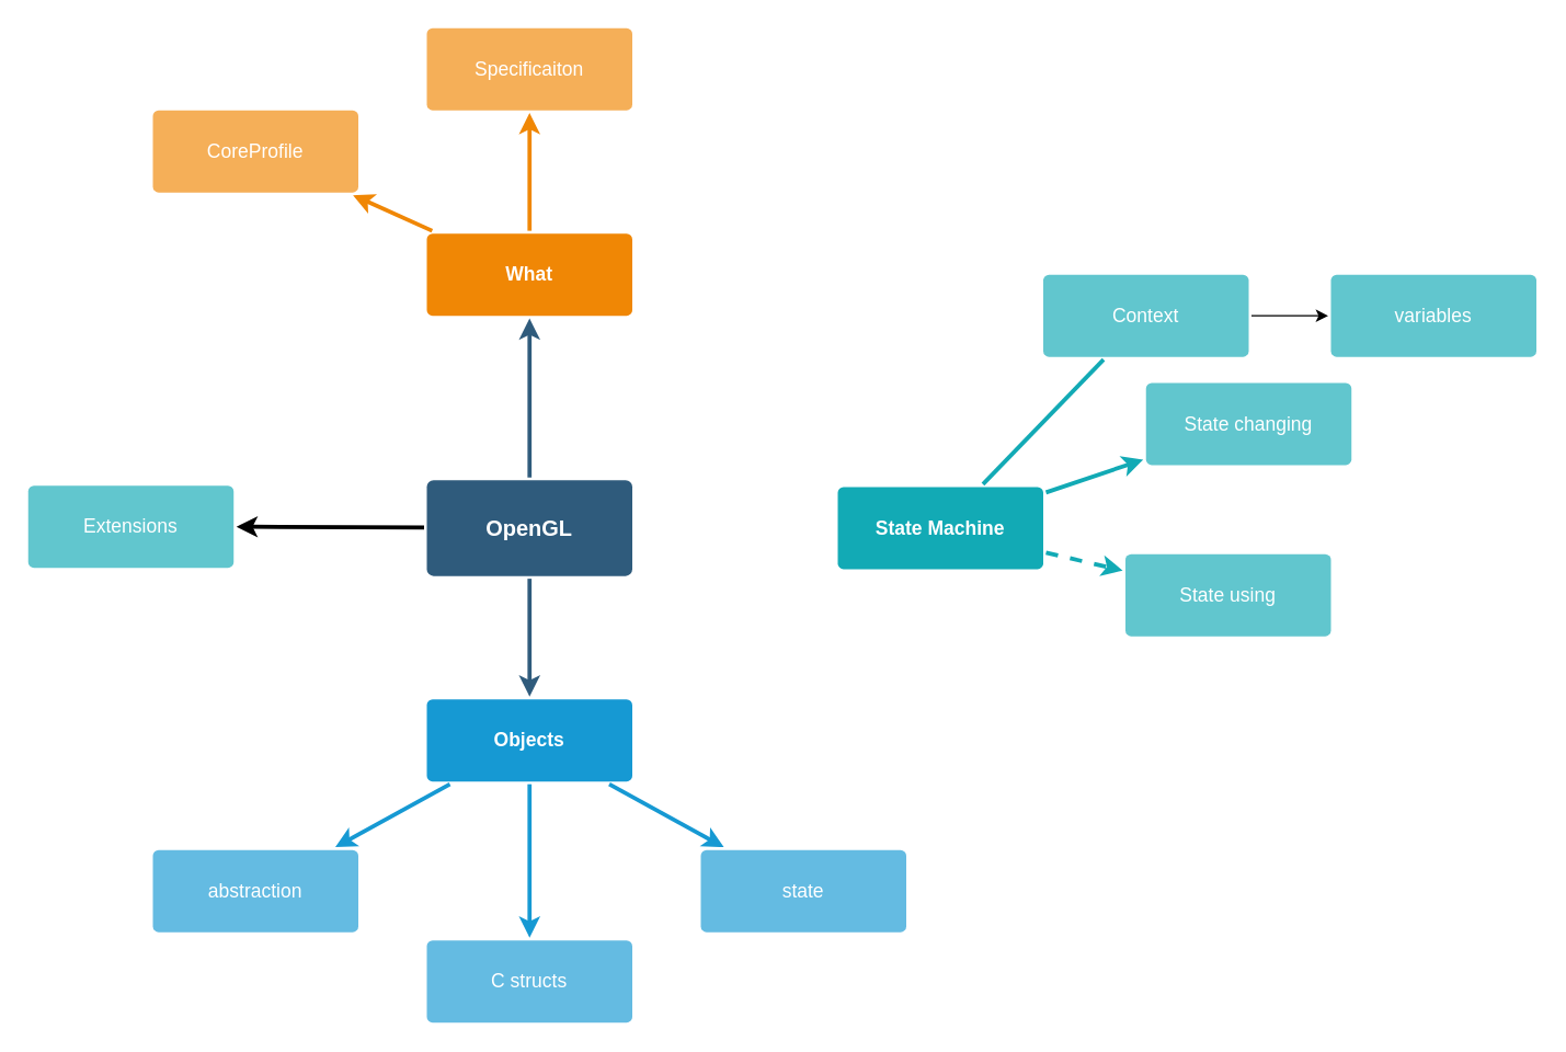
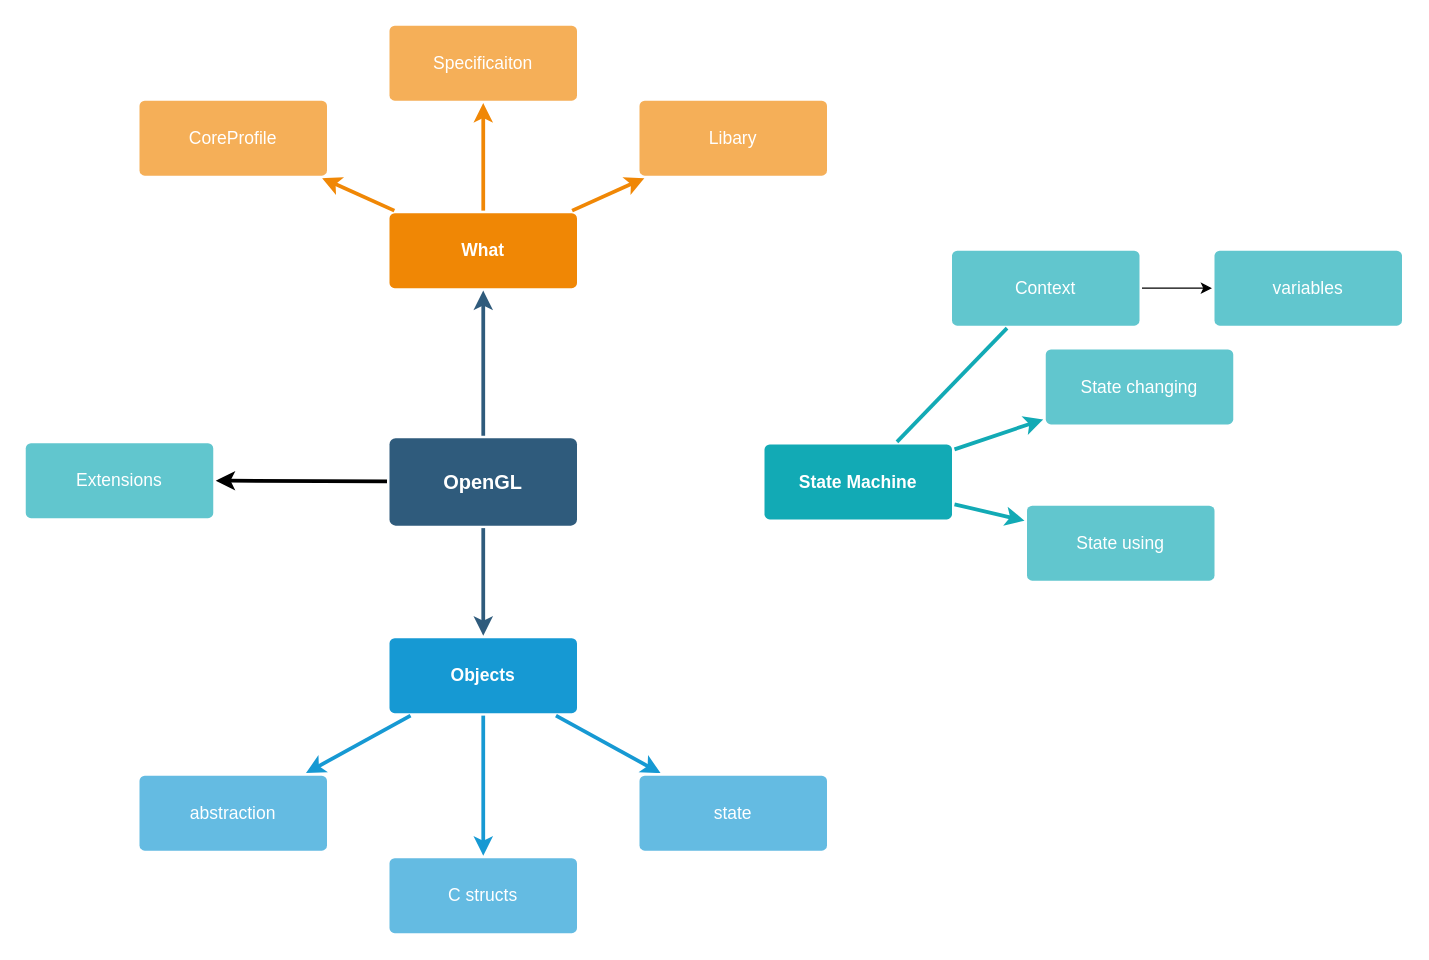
+ <mxCell id="14" value="Libary" style="rounded=1;whiteSpace=wrap;html=1;shadow=0;labelBackgroundColor=none;strokeColor=none;strokeWidth=3;fillColor=#f5af58;fontFamily=Helvetica;fontSize=14;fontColor=#FFFFFF;align=center;spacing=5;arcSize=7;perimeterSpacing=2;" vertex="1" parent="1"><mxGeometry x="511" y="80" width="150" height="60" as="geometry" /></mxCell>
+ <mxCell id="15" value="" style="edgeStyle=none;rounded=0;jumpStyle=none;html=1;shadow=0;labelBackgroundColor=none;startArrow=none;startFill=0;endArrow=classic;endFill=1;jettySize=auto;orthogonalLoop=1;strokeColor=#F08705;strokeWidth=3;fontFamily=Helvetica;fontSize=14;fontColor=#FFFFFF;spacing=5;" edge="1" parent="1" source="13" target="14"><mxGeometry relative="1" as="geometry" /></mxCell>
- <mxCell id="25" value="" style="edgeStyle=none;rounded=1;jumpStyle=none;html=1;shadow=0;labelBackgroundColor=none;startArrow=none;startFill=0;jettySize=auto;orthogonalLoop=1;strokeColor=#12AAB5;strokeWidth=3;fontFamily=Helvetica;fontSize=14;fontColor=#FFFFFF;spacing=5;fontStyle=1;fillColor=#b0e3e6;dashed=1;" edge="1" parent="1" source="20" target="24"><mxGeometry relative="1" as="geometry" /></mxCell>
+ <mxCell id="25" value="" style="edgeStyle=none;rounded=1;jumpStyle=none;html=1;shadow=0;labelBackgroundColor=none;startArrow=none;startFill=0;jettySize=auto;orthogonalLoop=1;strokeColor=#12AAB5;strokeWidth=3;fontFamily=Helvetica;fontSize=14;fontColor=#FFFFFF;spacing=5;fontStyle=1;fillColor=#b0e3e6;" edge="1" parent="1" source="20" target="24"><mxGeometry relative="1" as="geometry" /></mxCell>
